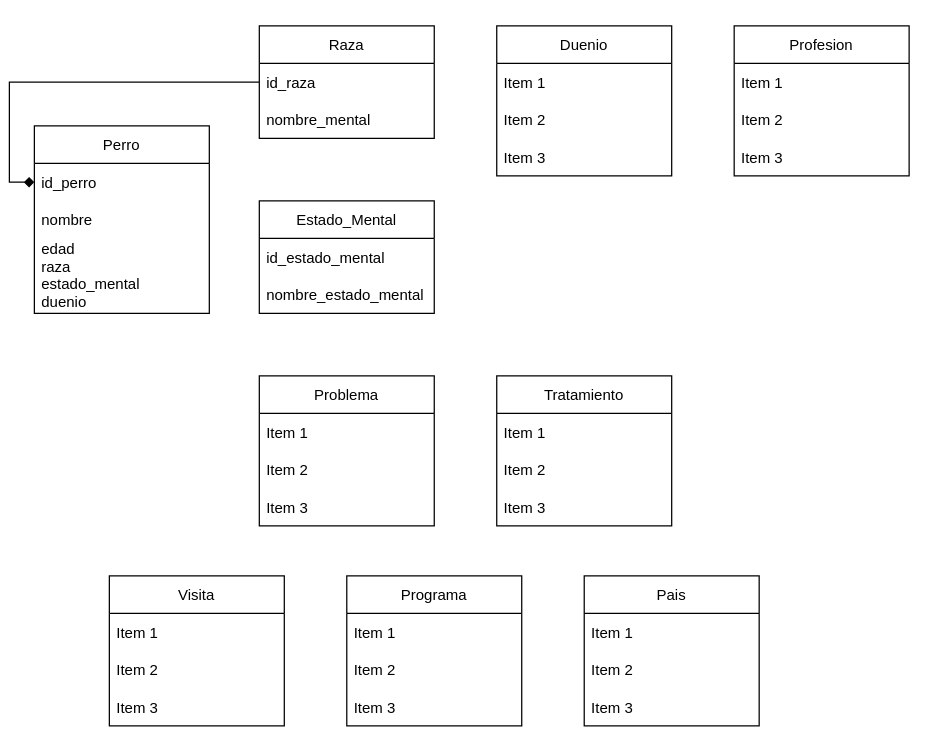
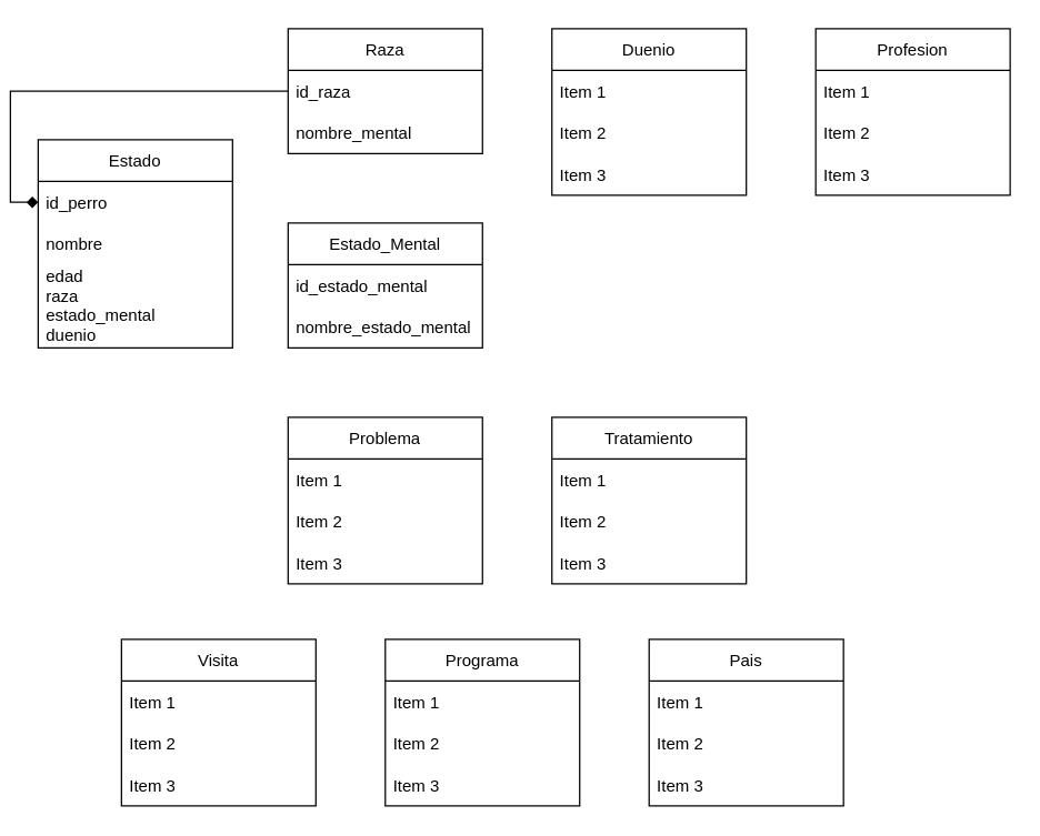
- <mxCell id="2" value="Perro" style="swimlane;fontStyle=0;childLayout=stackLayout;horizontal=1;startSize=30;horizontalStack=0;resizeParent=1;resizeParentMax=0;resizeLast=0;collapsible=1;marginBottom=0;" parent="1" vertex="1"><mxGeometry x="20" y="100" width="140" height="150" as="geometry" /></mxCell>
+ <mxCell id="2" value="Estado" style="swimlane;fontStyle=0;childLayout=stackLayout;horizontal=1;startSize=30;horizontalStack=0;resizeParent=1;resizeParentMax=0;resizeLast=0;collapsible=1;marginBottom=0;" parent="1" vertex="1"><mxGeometry x="20" y="100" width="140" height="150" as="geometry" /></mxCell>
